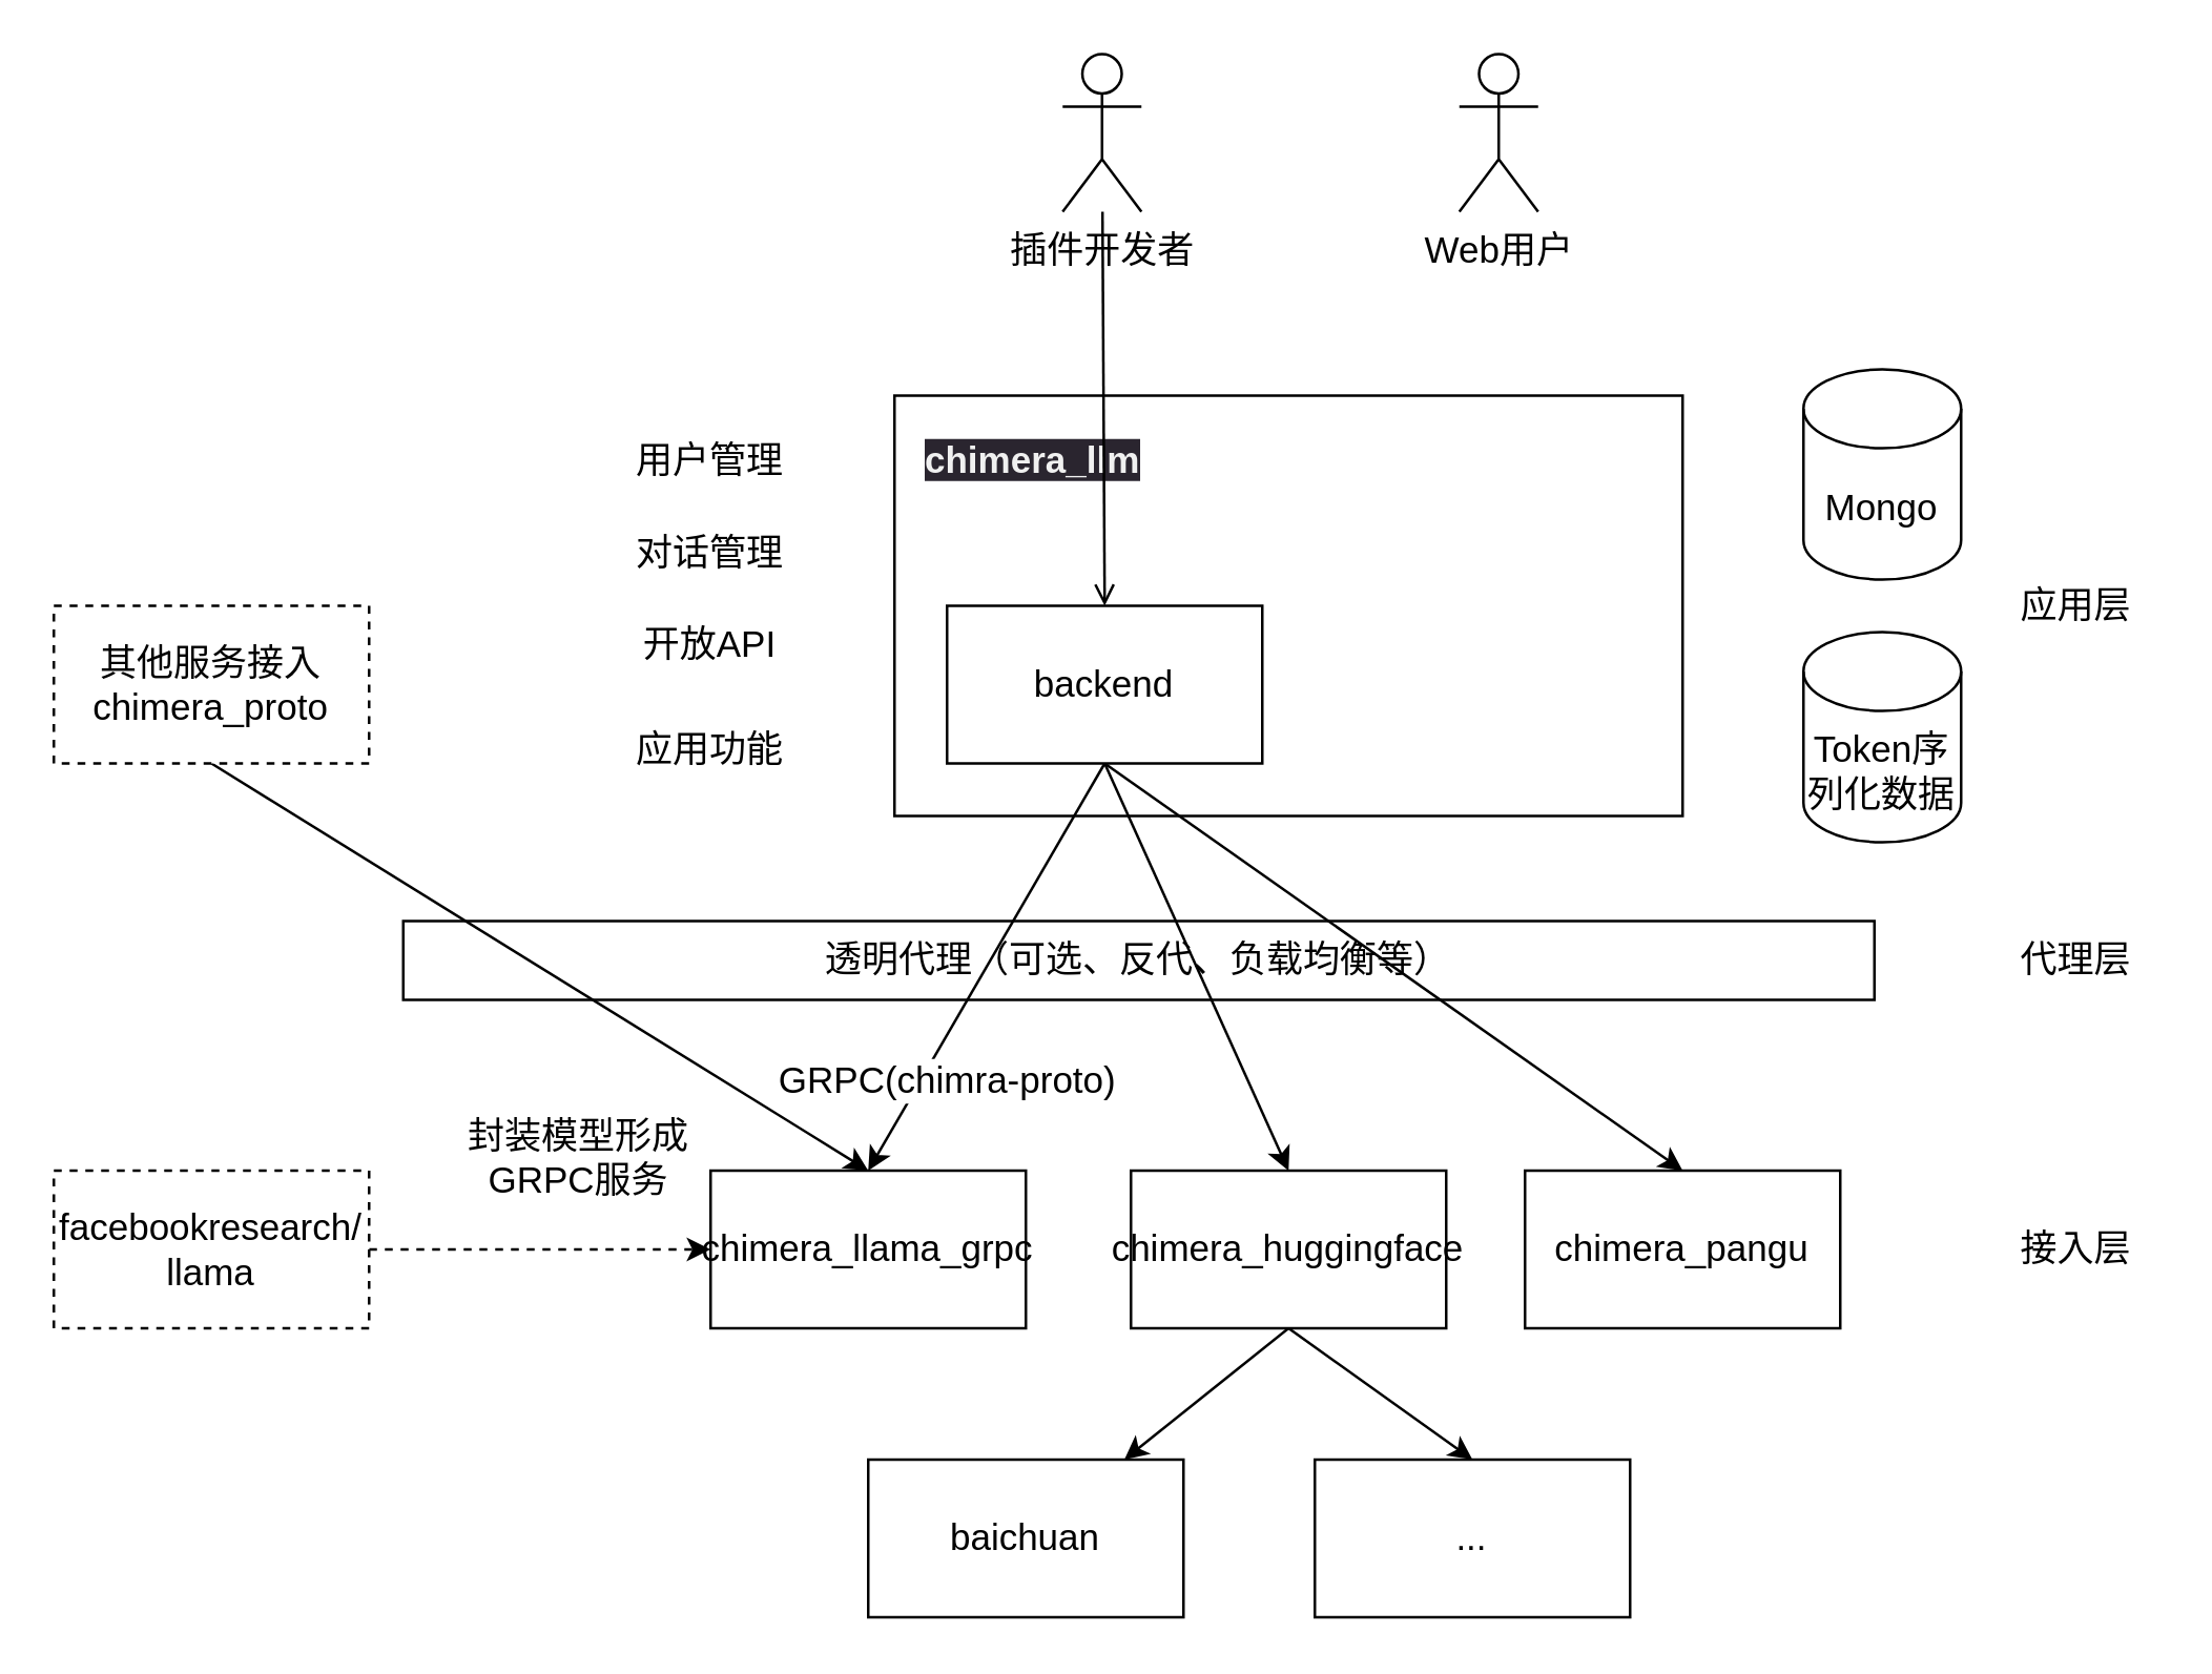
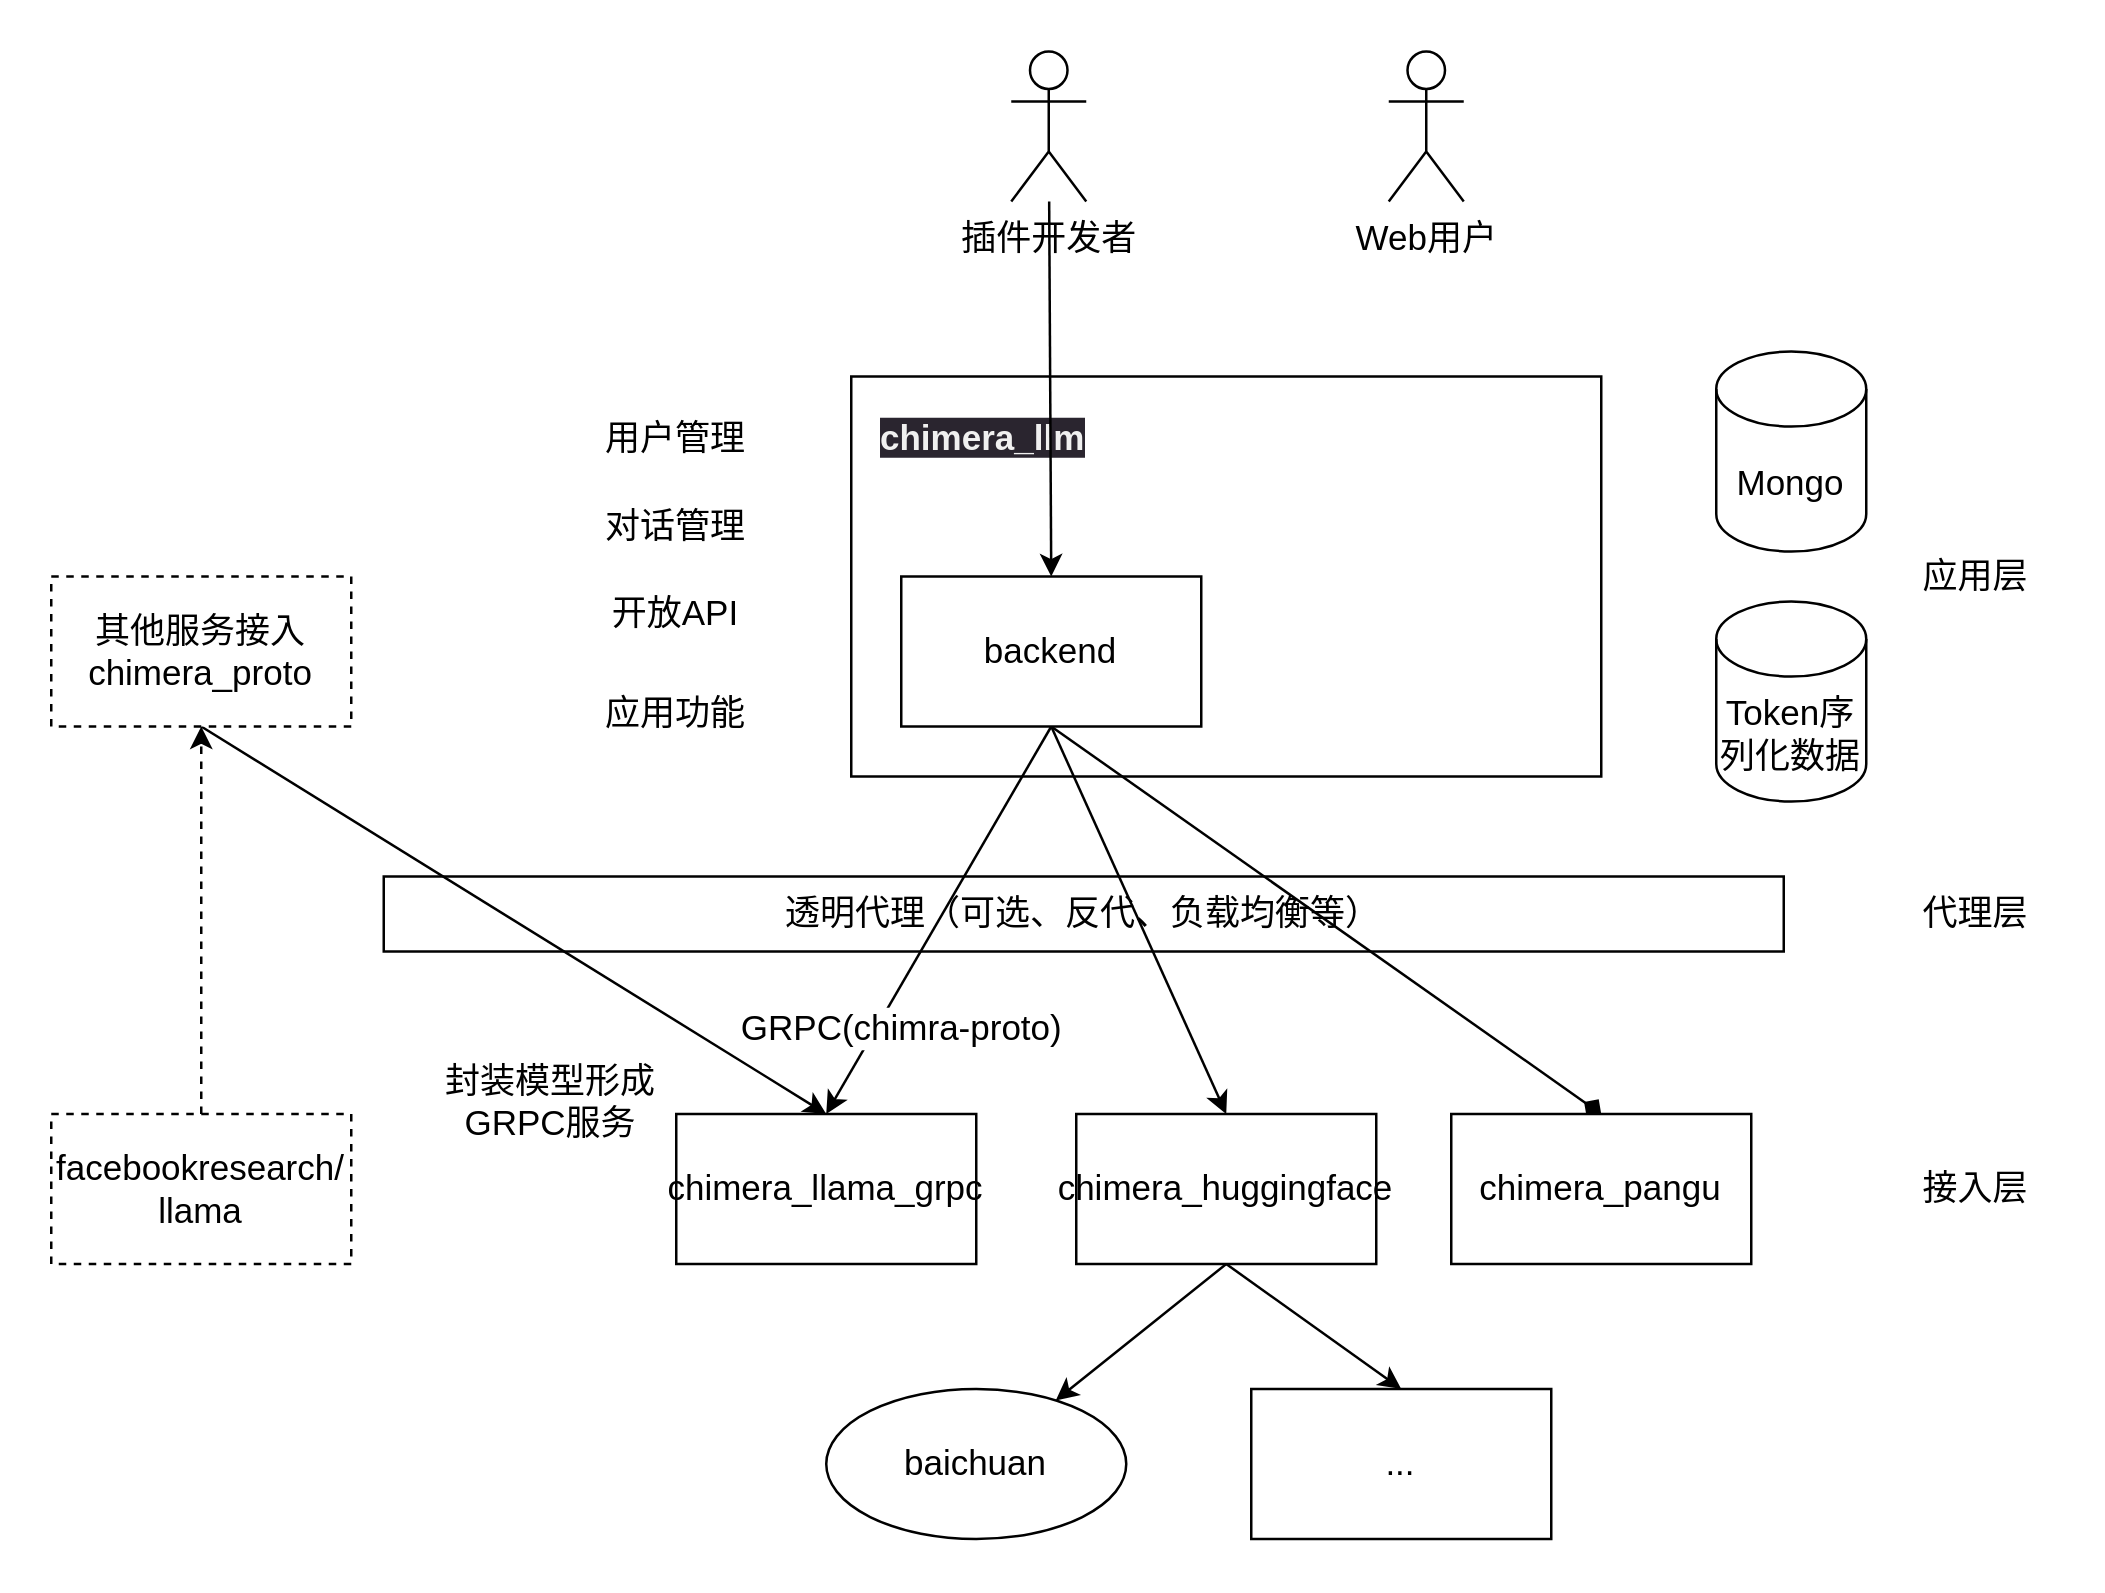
- <mxCell id="26" value="" style="edgeStyle=none;html=1;fontSize=14;entryX=0.5;entryY=0;entryDx=0;entryDy=0;endArrow=open;" edge="1" parent="1" source="27" target="8"><mxGeometry relative="1" as="geometry"><mxPoint x="400" y="160" as="targetPoint" /></mxGeometry></mxCell>
+ <mxCell id="26" value="" style="edgeStyle=none;html=1;fontSize=14;entryX=0.5;entryY=0;entryDx=0;entryDy=0;" edge="1" parent="1" source="27" target="8"><mxGeometry relative="1" as="geometry"><mxPoint x="400" y="160" as="targetPoint" /></mxGeometry></mxCell>
- <mxCell id="7" style="edgeStyle=none;html=1;exitX=0.5;exitY=1;exitDx=0;exitDy=0;entryX=0.5;entryY=0;entryDx=0;entryDy=0;fontSize=14;" edge="1" parent="1" source="8" target="20"><mxGeometry relative="1" as="geometry" /></mxCell>
+ <mxCell id="7" style="edgeStyle=none;html=1;exitX=0.5;exitY=1;exitDx=0;exitDy=0;entryX=0.5;entryY=0;entryDx=0;entryDy=0;fontSize=14;endArrow=diamond;" edge="1" parent="1" source="8" target="20"><mxGeometry relative="1" as="geometry" /></mxCell>
- <mxCell id="15" value="" style="edgeStyle=none;html=1;fontSize=14;dashed=1;" edge="1" parent="1" source="16" target="14"><mxGeometry relative="1" as="geometry" /></mxCell>
+ <mxCell id="15" value="" style="edgeStyle=none;html=1;fontSize=14;dashed=1;" edge="1" parent="1" source="16" target="29"><mxGeometry relative="1" as="geometry" /></mxCell>
- <mxCell id="23" value="baichuan" style="whiteSpace=wrap;html=1;fontSize=14;rounded=0;" vertex="1" parent="1"><mxGeometry x="330" y="555" width="120" height="60" as="geometry" /></mxCell>
+ <mxCell id="23" value="baichuan" style="ellipse;whiteSpace=wrap;html=1;fontSize=14;" vertex="1" parent="1"><mxGeometry x="330" y="555" width="120" height="60" as="geometry" /></mxCell>
